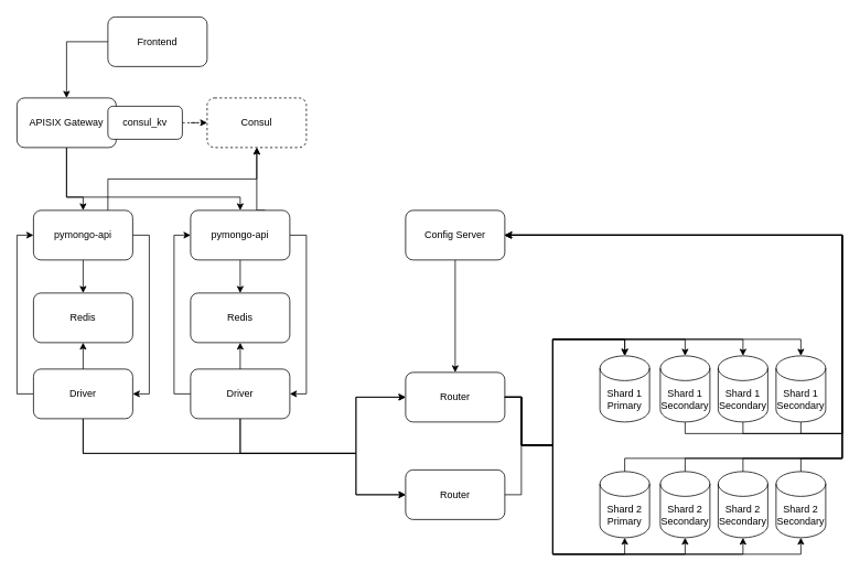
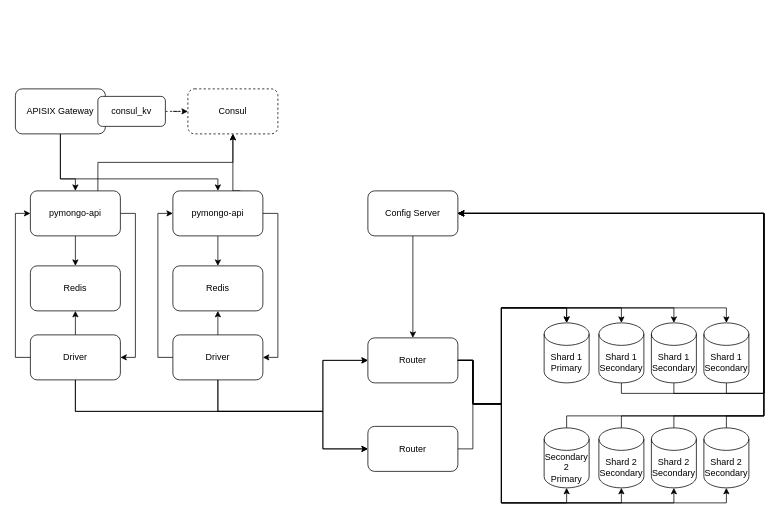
- <mxCell id="57" value="Frontend" style="rounded=1;whiteSpace=wrap;html=1;" vertex="1" parent="1"><mxGeometry x="130" y="20" width="120" height="60" as="geometry" /></mxCell>
- <mxCell id="56" style="edgeStyle=orthogonalEdgeStyle;rounded=0;orthogonalLoop=1;jettySize=auto;html=1;entryX=0.5;entryY=0;entryDx=0;entryDy=0;" edge="1" parent="1" source="57" target="52"><mxGeometry relative="1" as="geometry"><Array as="points"><mxPoint x="80" y="50" /></Array></mxGeometry></mxCell>
- <mxCell id="16" value="&lt;div&gt;Shard 2&lt;/div&gt;&lt;div&gt;Primary&lt;/div&gt;" style="shape=cylinder3;whiteSpace=wrap;html=1;boundedLbl=1;backgroundOutline=1;size=15;" vertex="1" parent="1"><mxGeometry x="725" y="570" width="60" height="80" as="geometry" /></mxCell>
+ <mxCell id="16" value="&lt;div&gt;Secondary 2&lt;/div&gt;&lt;div&gt;Primary&lt;/div&gt;" style="shape=cylinder3;whiteSpace=wrap;html=1;boundedLbl=1;backgroundOutline=1;size=15;" vertex="1" parent="1"><mxGeometry x="725" y="570" width="60" height="80" as="geometry" /></mxCell>
